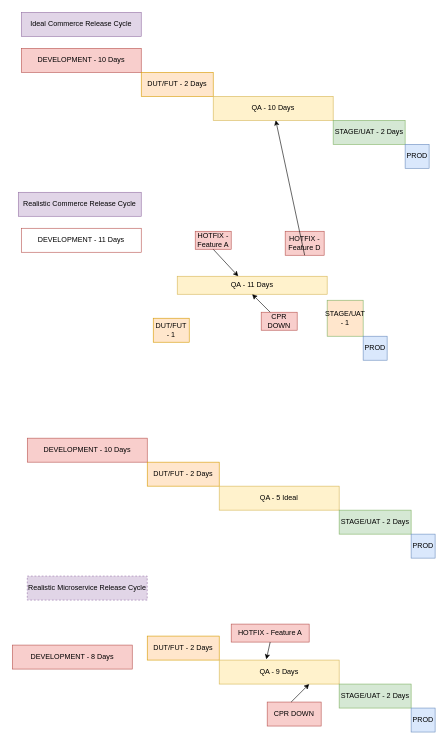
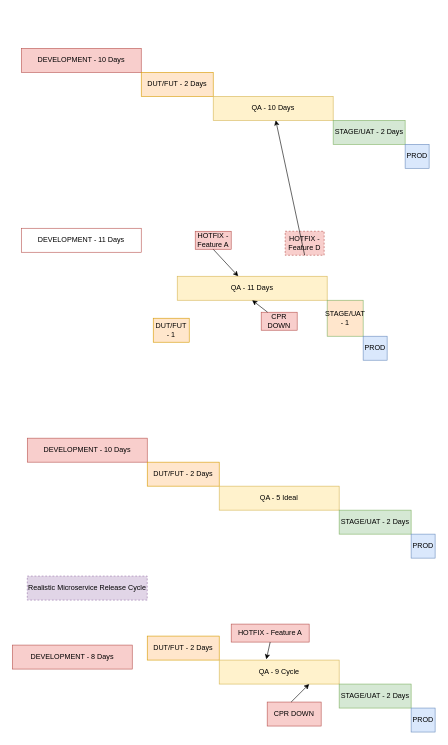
- <mxCell id="2" value="Ideal Commerce Release Cycle" style="rounded=0;whiteSpace=wrap;html=1;fillColor=#e1d5e7;strokeColor=#9673a6;" vertex="1" parent="1"><mxGeometry x="35" y="20" width="200" height="40" as="geometry" /></mxCell>
- <mxCell id="8" value="Realistic Commerce Release Cycle" style="rounded=0;whiteSpace=wrap;html=1;fillColor=#e1d5e7;strokeColor=#9673a6;" vertex="1" parent="1"><mxGeometry x="30" y="320" width="205" height="40" as="geometry" /></mxCell>
- <mxCell id="13" value="HOTFIX - Feature D" style="rounded=0;whiteSpace=wrap;html=1;fillColor=#f8cecc;strokeColor=#b85450;" vertex="1" parent="1"><mxGeometry x="475" y="385" width="65" height="40" as="geometry" /></mxCell>
+ <mxCell id="13" value="HOTFIX - Feature D" style="rounded=0;whiteSpace=wrap;html=1;fillColor=#f8cecc;strokeColor=#b85450;dashed=1;" vertex="1" parent="1"><mxGeometry x="475" y="385" width="65" height="40" as="geometry" /></mxCell>
- <mxCell id="11" value="QA - 11 Days" style="rounded=0;whiteSpace=wrap;html=1;fillColor=#fff2cc;strokeColor=#d6b656;" vertex="1" parent="1"><mxGeometry x="295" y="460" width="250" height="30" as="geometry" /></mxCell>
+ <mxCell id="11" value="QA - 11 Days" style="rounded=0;whiteSpace=wrap;html=1;fillColor=#fff2cc;strokeColor=#d6b656;" vertex="1" parent="1"><mxGeometry x="295" y="460" width="250" height="40" as="geometry" /></mxCell>
- <mxCell id="28" value="QA - 9 Days" style="rounded=0;whiteSpace=wrap;html=1;fillColor=#fff2cc;strokeColor=#d6b656;" vertex="1" parent="1"><mxGeometry x="365" y="1100" width="200" height="40" as="geometry" /></mxCell>
+ <mxCell id="28" value="QA - 9 Cycle" style="rounded=0;whiteSpace=wrap;html=1;fillColor=#fff2cc;strokeColor=#d6b656;" vertex="1" parent="1"><mxGeometry x="365" y="1100" width="200" height="40" as="geometry" /></mxCell>
